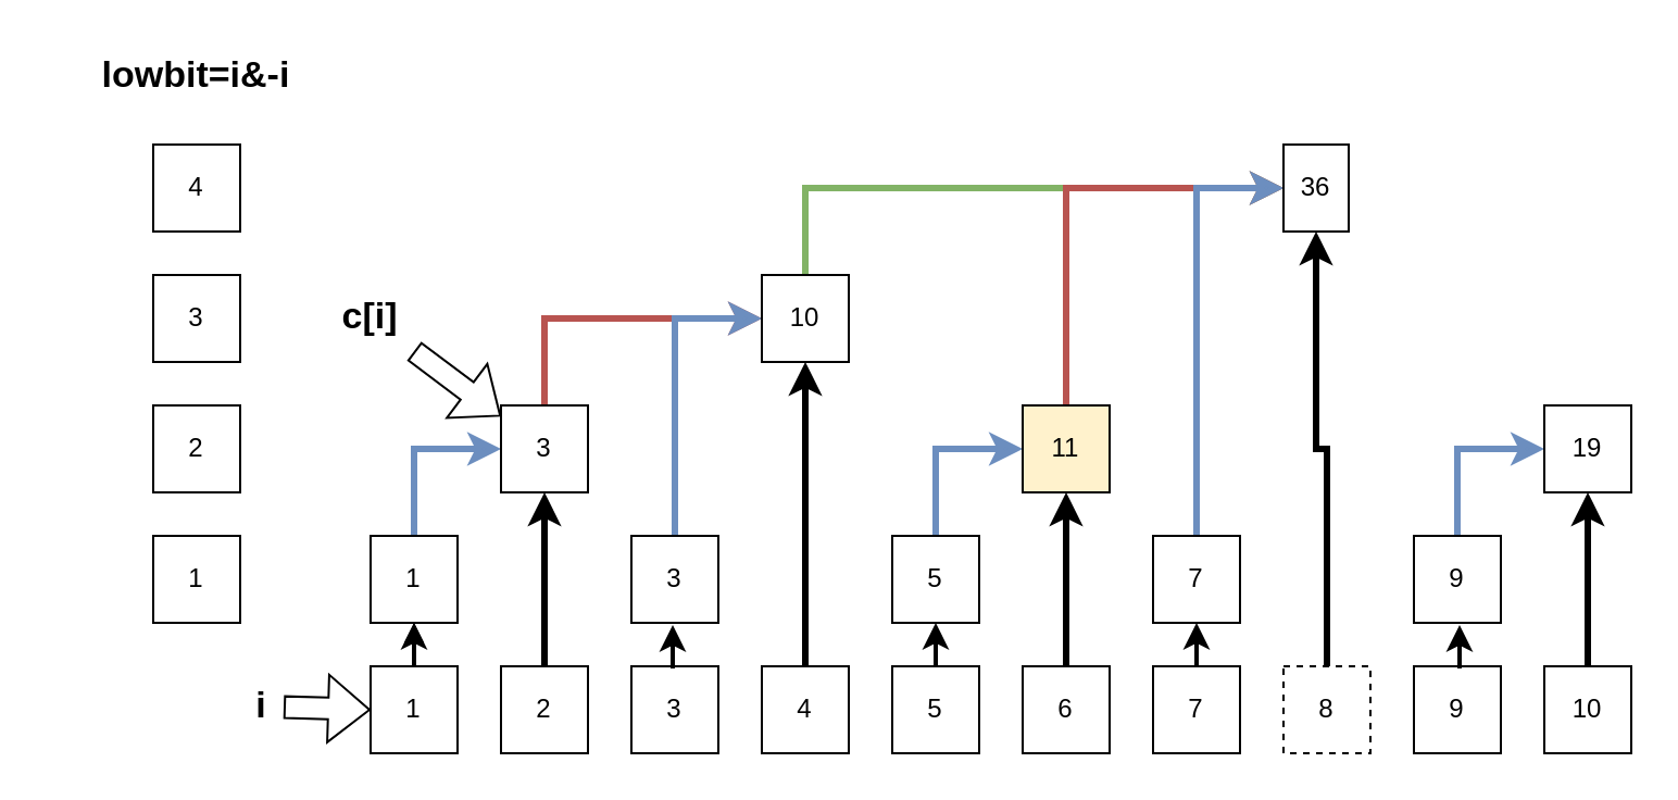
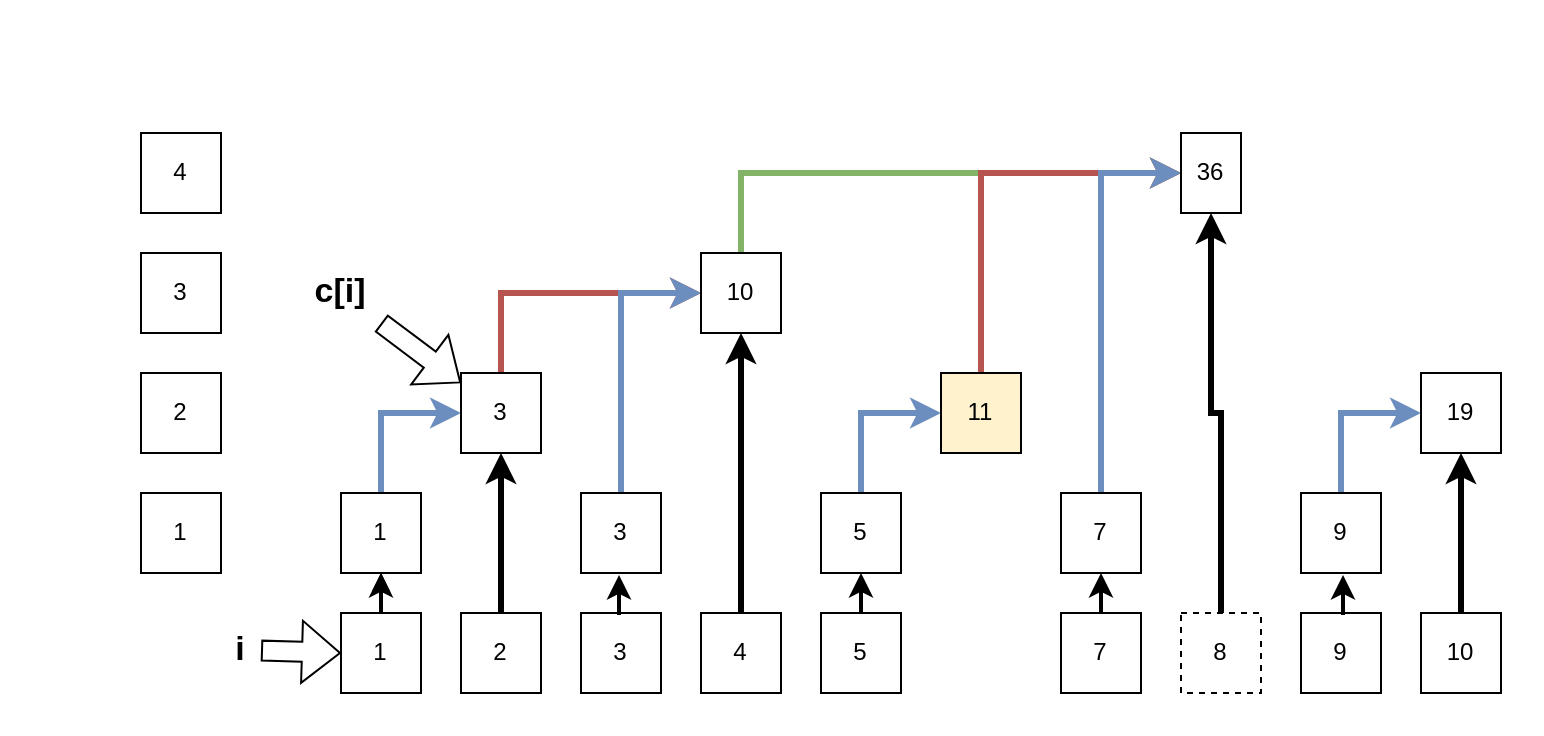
- <mxCell id="45" value="&lt;font style=&quot;font-size: 17px;&quot;&gt;&lt;b&gt;lowbit=i&amp;amp;-i&lt;/b&gt;&lt;/font&gt;" style="text;html=1;strokeColor=none;fillColor=none;align=center;verticalAlign=middle;whiteSpace=wrap;rounded=0;" vertex="1" parent="1"><mxGeometry x="20" y="20" width="140" height="30" as="geometry" /></mxCell>
- <mxCell id="9" style="edgeStyle=orthogonalEdgeStyle;rounded=0;orthogonalLoop=1;jettySize=auto;html=1;entryX=0.5;entryY=1;entryDx=0;entryDy=0;strokeWidth=3;" edge="1" parent="1" source="10" target="28"><mxGeometry relative="1" as="geometry" /></mxCell>
- <mxCell id="10" value="6" style="rounded=0;whiteSpace=wrap;html=1;" vertex="1" parent="1"><mxGeometry x="470" y="306" width="40" height="40" as="geometry" /></mxCell>
